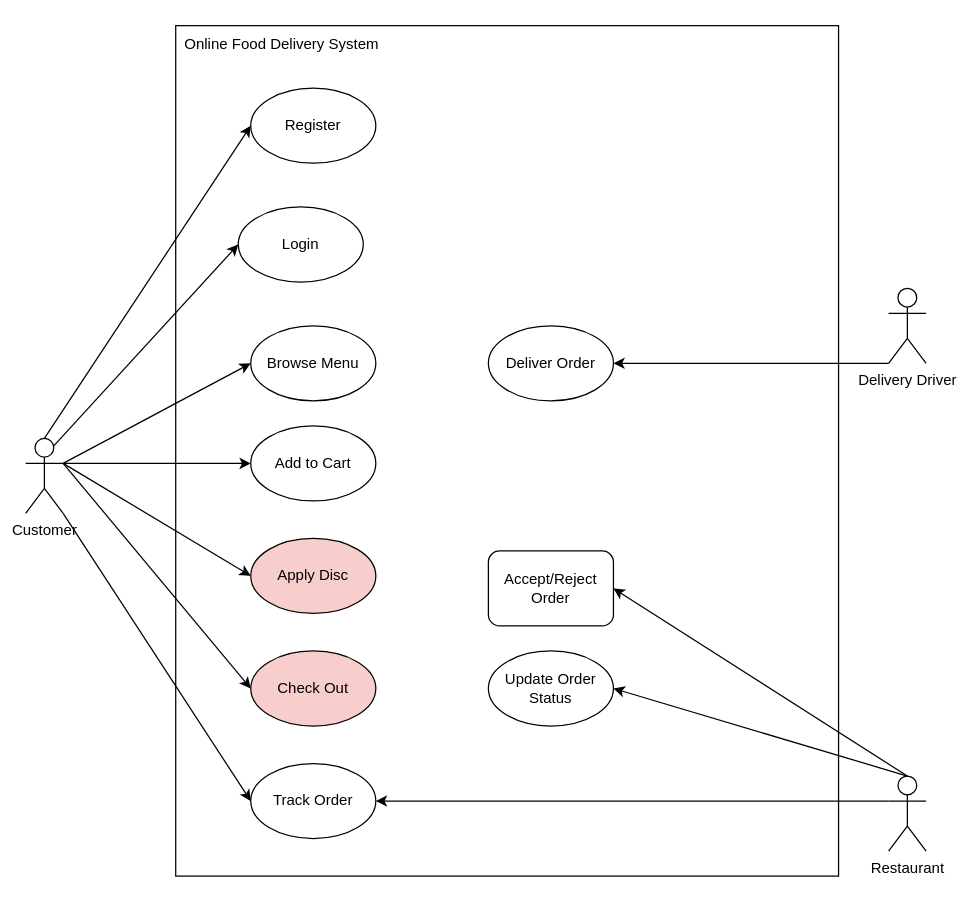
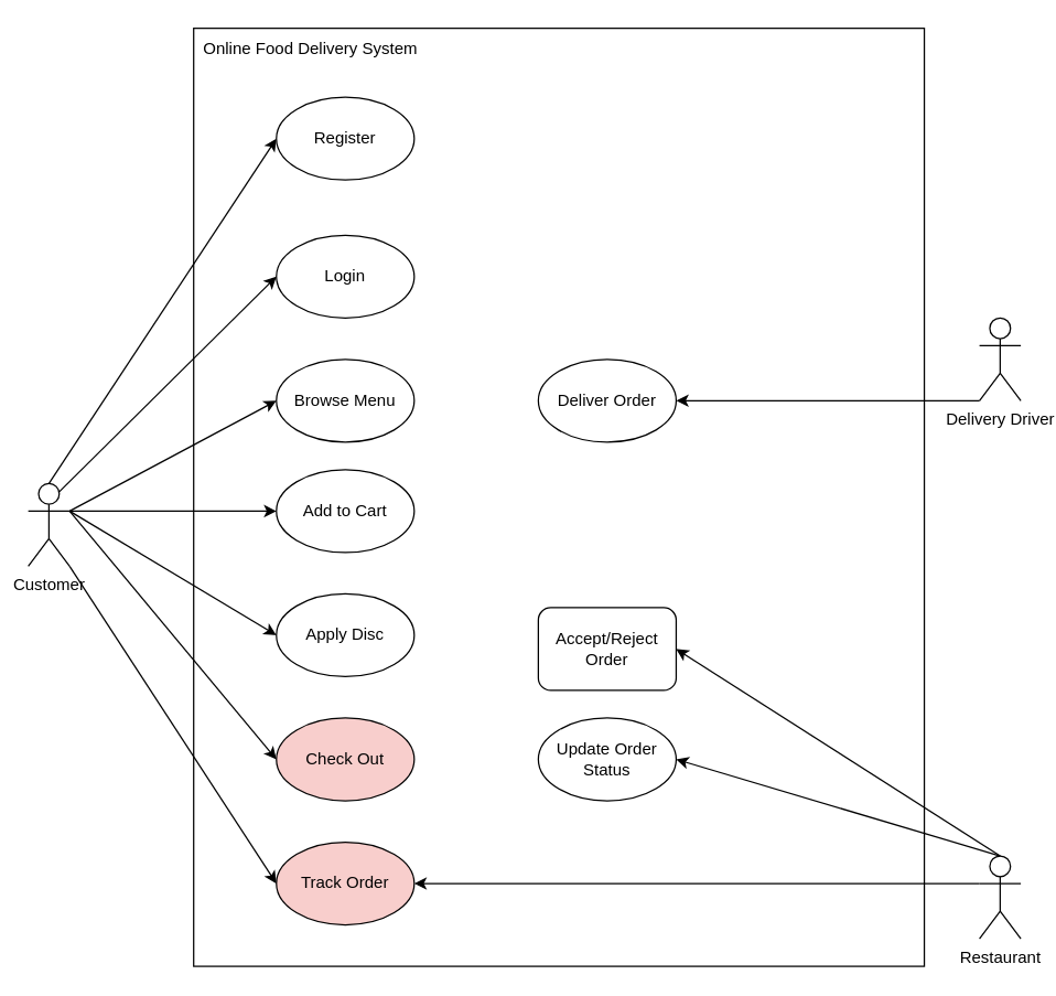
- <mxCell id="7" value="Login" style="ellipse;whiteSpace=wrap;html=1;" vertex="1" parent="1"><mxGeometry x="190" y="165" width="100" height="60" as="geometry" /></mxCell>
+ <mxCell id="7" value="Login" style="ellipse;whiteSpace=wrap;html=1;" vertex="1" parent="1"><mxGeometry x="200" y="170" width="100" height="60" as="geometry" /></mxCell>
- <mxCell id="10" value="Apply Disc" style="ellipse;whiteSpace=wrap;html=1;fillColor=#f8cecc;" vertex="1" parent="1"><mxGeometry x="200" y="430" width="100" height="60" as="geometry" /></mxCell>
+ <mxCell id="10" value="Apply Disc" style="ellipse;whiteSpace=wrap;html=1;" vertex="1" parent="1"><mxGeometry x="200" y="430" width="100" height="60" as="geometry" /></mxCell>
- <mxCell id="12" value="Track Order" style="ellipse;whiteSpace=wrap;html=1;" vertex="1" parent="1"><mxGeometry x="200" y="610" width="100" height="60" as="geometry" /></mxCell>
+ <mxCell id="12" value="Track Order" style="ellipse;whiteSpace=wrap;html=1;fillColor=#f8cecc;" vertex="1" parent="1"><mxGeometry x="200" y="610" width="100" height="60" as="geometry" /></mxCell>
